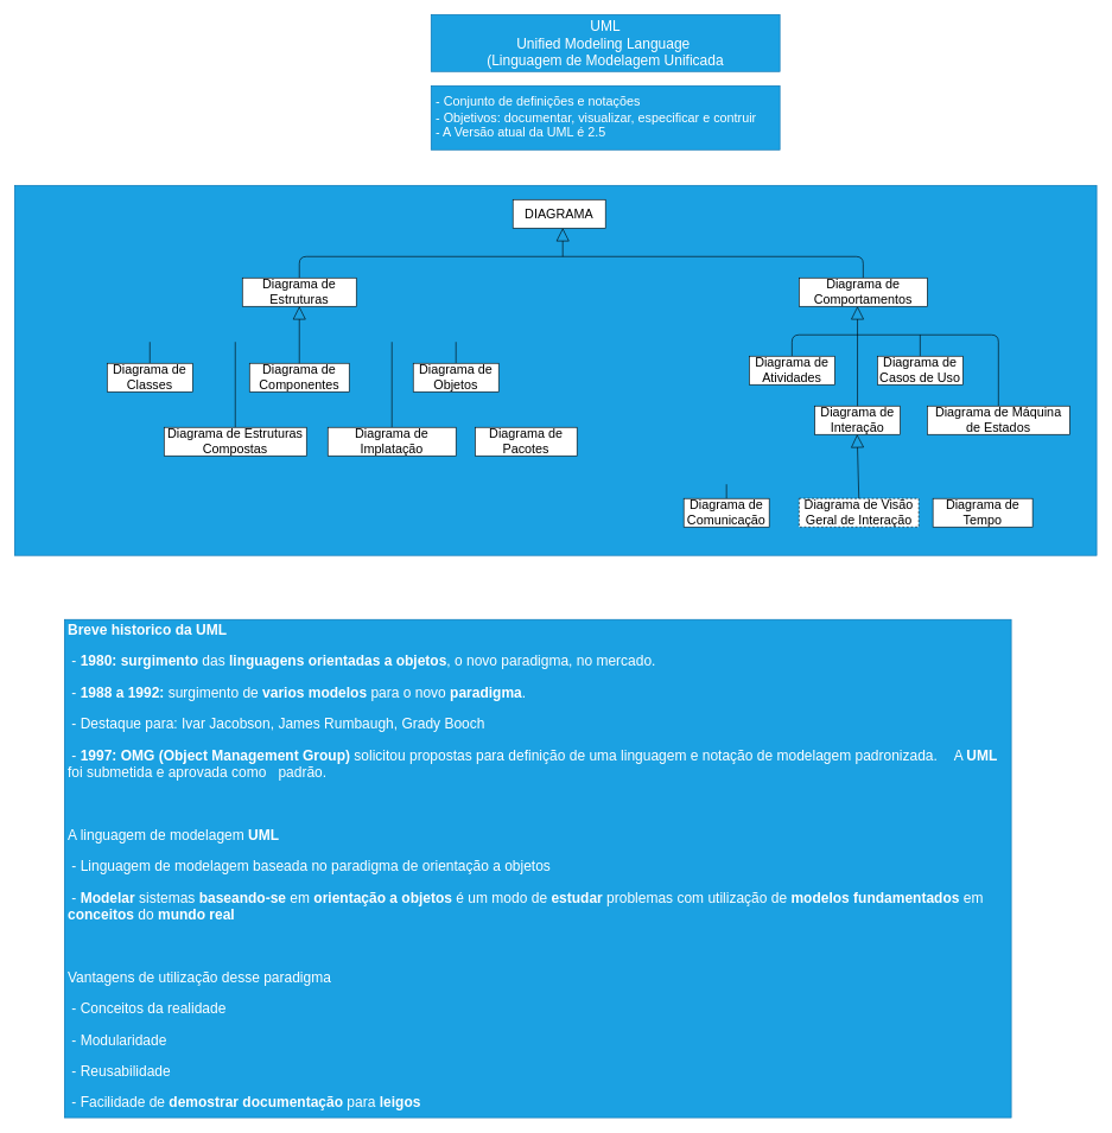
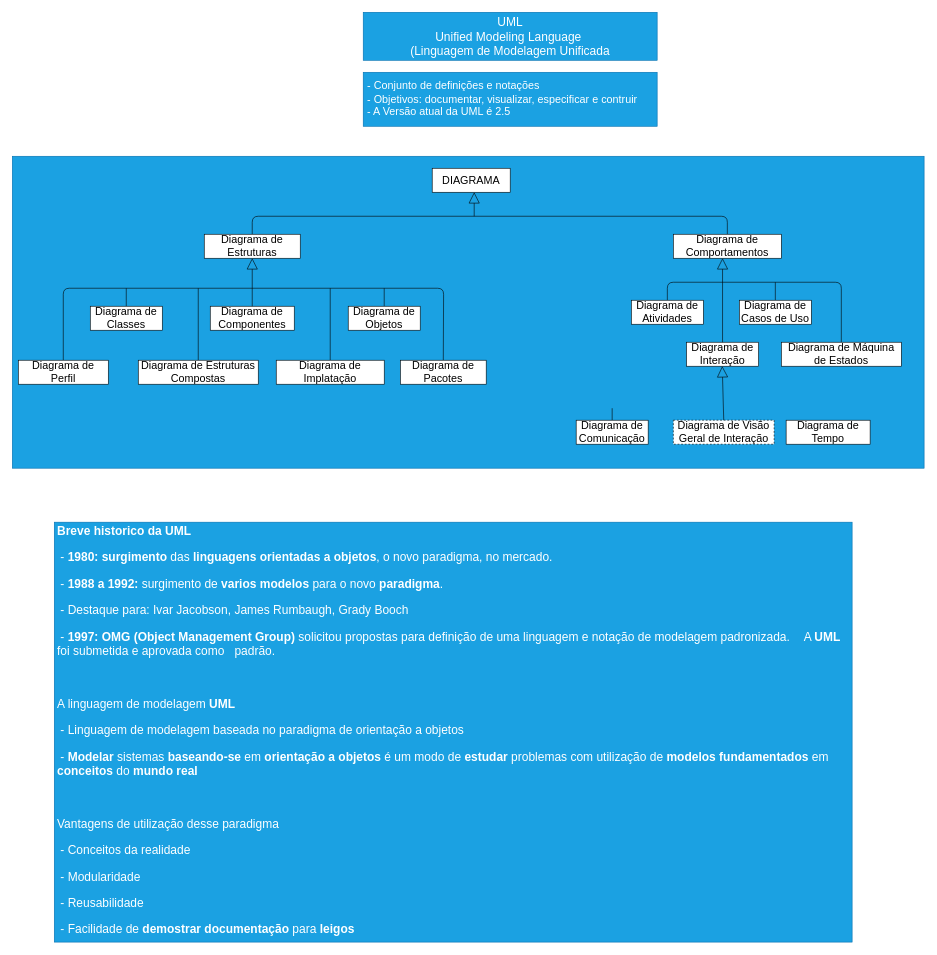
+ <mxCell id="14" style="edgeStyle=none;html=1;exitX=0.5;exitY=0;exitDx=0;exitDy=0;entryX=0.5;entryY=0;entryDx=0;entryDy=0;fontSize=18;endArrow=none;endFill=0;" edge="1" parent="1" source="15" target="20"><mxGeometry relative="1" as="geometry"><Array as="points"><mxPoint x="105" y="480" /><mxPoint x="739" y="480" /></Array></mxGeometry></mxCell>
+ <mxCell id="15" value="Diagrama de Perfil" style="rounded=0;whiteSpace=wrap;html=1;fontSize=18;" vertex="1" parent="1"><mxGeometry x="30" y="600" width="150" height="40" as="geometry" /></mxCell>
